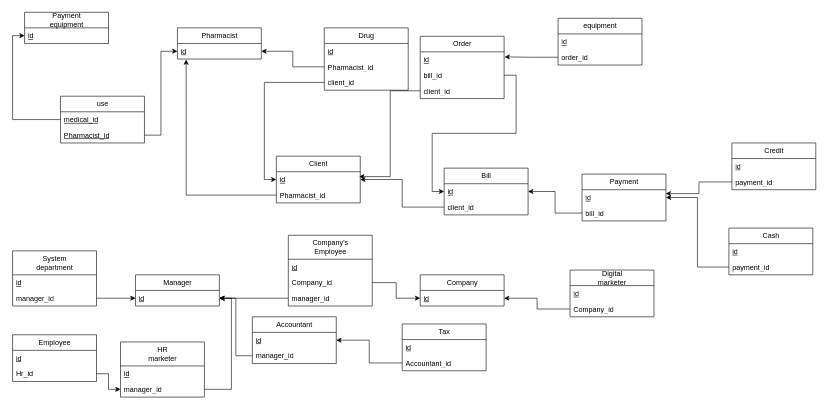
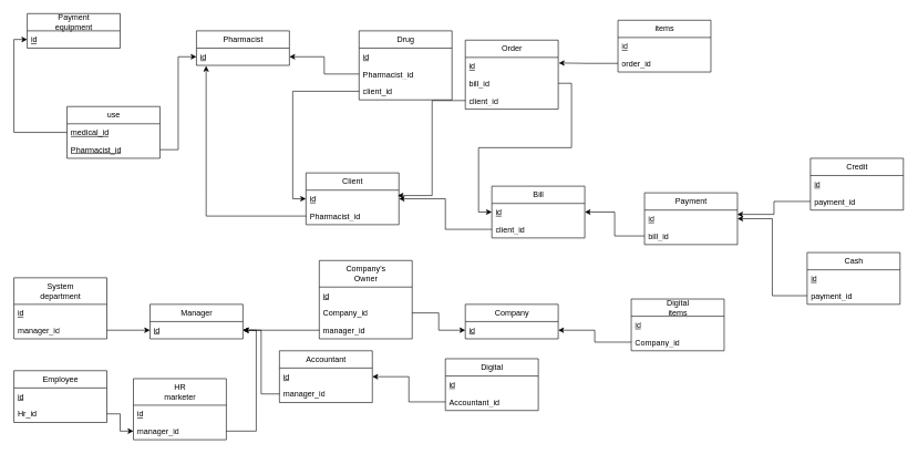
- <mxCell id="30" value="equipment" style="swimlane;fontStyle=0;childLayout=stackLayout;horizontal=1;startSize=26;fillColor=none;horizontalStack=0;resizeParent=1;resizeParentMax=0;resizeLast=0;collapsible=1;marginBottom=0;html=1;" vertex="1" parent="1"><mxGeometry x="930" y="30" width="140" height="78" as="geometry" /></mxCell>
+ <mxCell id="30" value="items" style="swimlane;fontStyle=0;childLayout=stackLayout;horizontal=1;startSize=26;fillColor=none;horizontalStack=0;resizeParent=1;resizeParentMax=0;resizeLast=0;collapsible=1;marginBottom=0;html=1;" vertex="1" parent="1"><mxGeometry x="930" y="30" width="140" height="78" as="geometry" /></mxCell>
- <mxCell id="62" value="&lt;span style=&quot;text-wrap: wrap;&quot;&gt;Company's Employee&lt;/span&gt;" style="swimlane;fontStyle=0;childLayout=stackLayout;horizontal=1;startSize=40;fillColor=none;horizontalStack=0;resizeParent=1;resizeParentMax=0;resizeLast=0;collapsible=1;marginBottom=0;html=1;" vertex="1" parent="1"><mxGeometry x="480" y="392" width="140" height="118" as="geometry" /></mxCell>
+ <mxCell id="62" value="&lt;span style=&quot;text-wrap: wrap;&quot;&gt;Company's Owner&lt;/span&gt;" style="swimlane;fontStyle=0;childLayout=stackLayout;horizontal=1;startSize=40;fillColor=none;horizontalStack=0;resizeParent=1;resizeParentMax=0;resizeLast=0;collapsible=1;marginBottom=0;html=1;" vertex="1" parent="1"><mxGeometry x="480" y="392" width="140" height="118" as="geometry" /></mxCell>
- <mxCell id="76" value="&lt;span style=&quot;text-wrap: wrap;&quot;&gt;Digital marketer&lt;/span&gt;" style="swimlane;fontStyle=0;childLayout=stackLayout;horizontal=1;startSize=26;fillColor=none;horizontalStack=0;resizeParent=1;resizeParentMax=0;resizeLast=0;collapsible=1;marginBottom=0;html=1;" vertex="1" parent="1"><mxGeometry x="950" y="450" width="140" height="78" as="geometry" /></mxCell>
+ <mxCell id="76" value="&lt;span style=&quot;text-wrap: wrap;&quot;&gt;Digital items&lt;/span&gt;" style="swimlane;fontStyle=0;childLayout=stackLayout;horizontal=1;startSize=26;fillColor=none;horizontalStack=0;resizeParent=1;resizeParentMax=0;resizeLast=0;collapsible=1;marginBottom=0;html=1;" vertex="1" parent="1"><mxGeometry x="950" y="450" width="140" height="78" as="geometry" /></mxCell>
- <mxCell id="56" value="Tax" style="swimlane;fontStyle=0;childLayout=stackLayout;horizontal=1;startSize=26;fillColor=none;horizontalStack=0;resizeParent=1;resizeParentMax=0;resizeLast=0;collapsible=1;marginBottom=0;html=1;" vertex="1" parent="1"><mxGeometry x="670" y="540" width="140" height="78" as="geometry" /></mxCell>
+ <mxCell id="56" value="Digital" style="swimlane;fontStyle=0;childLayout=stackLayout;horizontal=1;startSize=26;fillColor=none;horizontalStack=0;resizeParent=1;resizeParentMax=0;resizeLast=0;collapsible=1;marginBottom=0;html=1;" vertex="1" parent="1"><mxGeometry x="670" y="540" width="140" height="78" as="geometry" /></mxCell>
